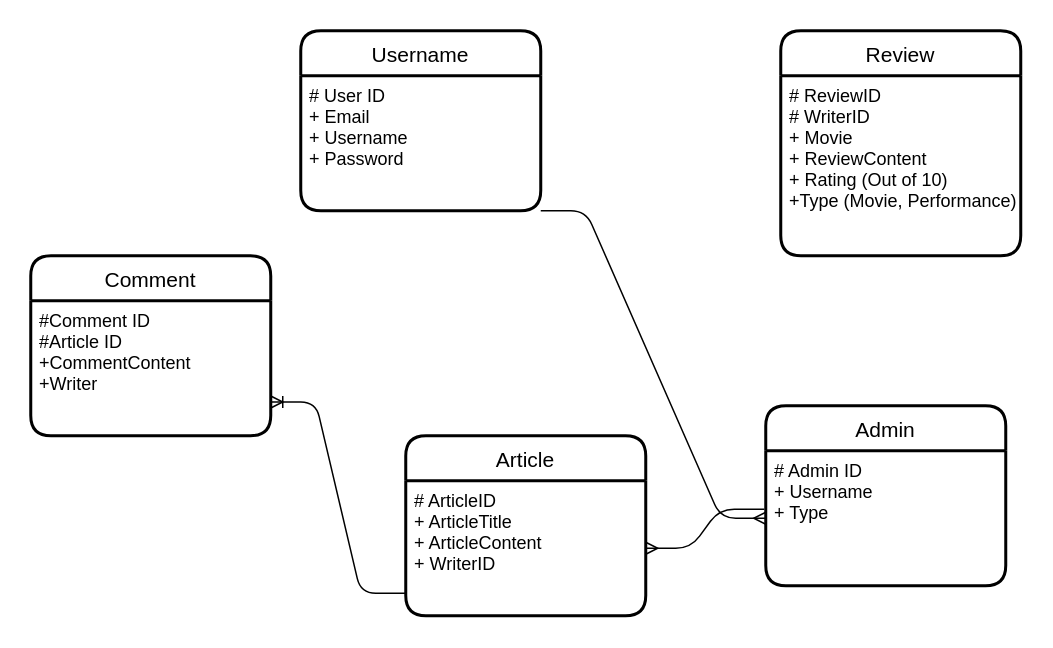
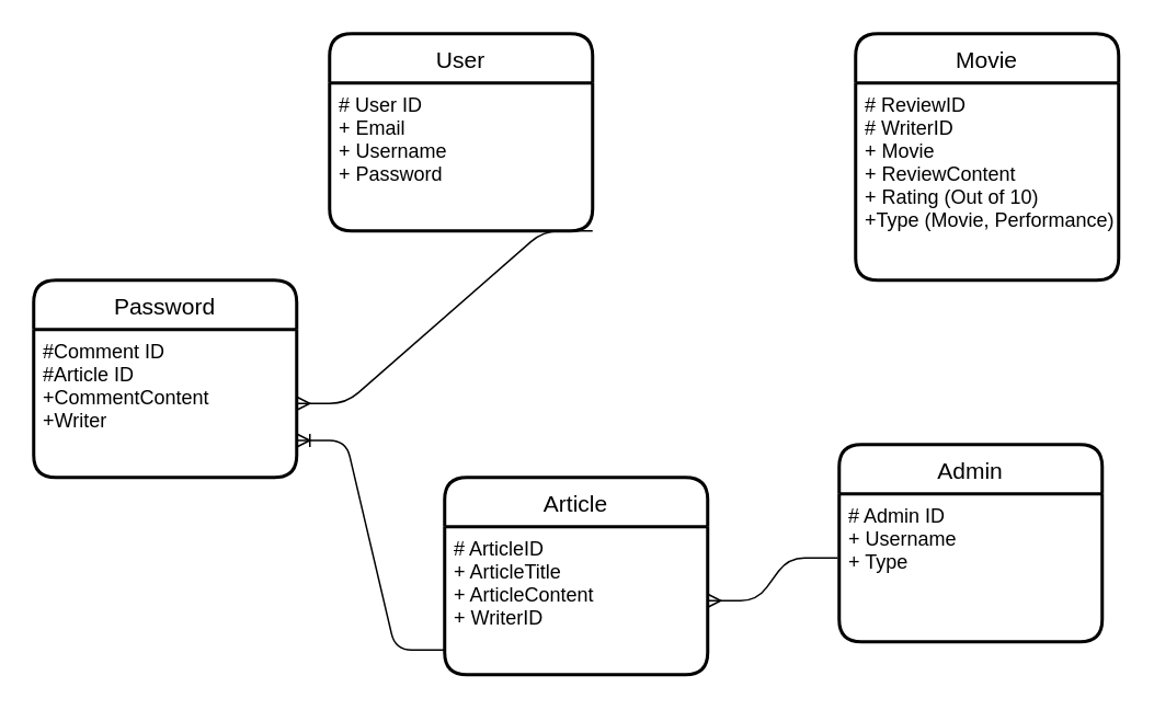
- <mxCell id="2" value="Username" style="swimlane;childLayout=stackLayout;horizontal=1;startSize=30;horizontalStack=0;rounded=1;fontSize=14;fontStyle=0;strokeWidth=2;resizeParent=0;resizeLast=1;shadow=0;dashed=0;align=center;" vertex="1" parent="1"><mxGeometry x="200" y="20" width="160" height="120" as="geometry" /></mxCell>
+ <mxCell id="2" value="User" style="swimlane;childLayout=stackLayout;horizontal=1;startSize=30;horizontalStack=0;rounded=1;fontSize=14;fontStyle=0;strokeWidth=2;resizeParent=0;resizeLast=1;shadow=0;dashed=0;align=center;" vertex="1" parent="1"><mxGeometry x="200" y="20" width="160" height="120" as="geometry" /></mxCell>
- <mxCell id="4" value="Review" style="swimlane;childLayout=stackLayout;horizontal=1;startSize=30;horizontalStack=0;rounded=1;fontSize=14;fontStyle=0;strokeWidth=2;resizeParent=0;resizeLast=1;shadow=0;dashed=0;align=center;" vertex="1" parent="1"><mxGeometry x="520" y="20" width="160" height="150" as="geometry" /></mxCell>
+ <mxCell id="4" value="Movie" style="swimlane;childLayout=stackLayout;horizontal=1;startSize=30;horizontalStack=0;rounded=1;fontSize=14;fontStyle=0;strokeWidth=2;resizeParent=0;resizeLast=1;shadow=0;dashed=0;align=center;" vertex="1" parent="1"><mxGeometry x="520" y="20" width="160" height="150" as="geometry" /></mxCell>
- <mxCell id="11" value="Comment" style="swimlane;childLayout=stackLayout;horizontal=1;startSize=30;horizontalStack=0;rounded=1;fontSize=14;fontStyle=0;strokeWidth=2;resizeParent=0;resizeLast=1;shadow=0;dashed=0;align=center;" vertex="1" parent="1"><mxGeometry x="20" y="170" width="160" height="120" as="geometry" /></mxCell>
+ <mxCell id="11" value="Password" style="swimlane;childLayout=stackLayout;horizontal=1;startSize=30;horizontalStack=0;rounded=1;fontSize=14;fontStyle=0;strokeWidth=2;resizeParent=0;resizeLast=1;shadow=0;dashed=0;align=center;" vertex="1" parent="1"><mxGeometry x="20" y="170" width="160" height="120" as="geometry" /></mxCell>
- <mxCell id="13" value="" style="edgeStyle=entityRelationEdgeStyle;fontSize=12;html=1;endArrow=ERmany;exitX=1;exitY=1;exitDx=0;exitDy=0;" edge="1" parent="1" source="3" target="7"><mxGeometry width="100" height="100" relative="1" as="geometry"><mxPoint x="30" y="80" as="sourcePoint" /><mxPoint x="150" y="40" as="targetPoint" /></mxGeometry></mxCell>
+ <mxCell id="13" value="" style="edgeStyle=entityRelationEdgeStyle;fontSize=12;html=1;endArrow=ERmany;exitX=1;exitY=1;exitDx=0;exitDy=0;" edge="1" parent="1" source="3" target="12"><mxGeometry width="100" height="100" relative="1" as="geometry"><mxPoint x="30" y="80" as="sourcePoint" /><mxPoint x="150" y="40" as="targetPoint" /></mxGeometry></mxCell>
